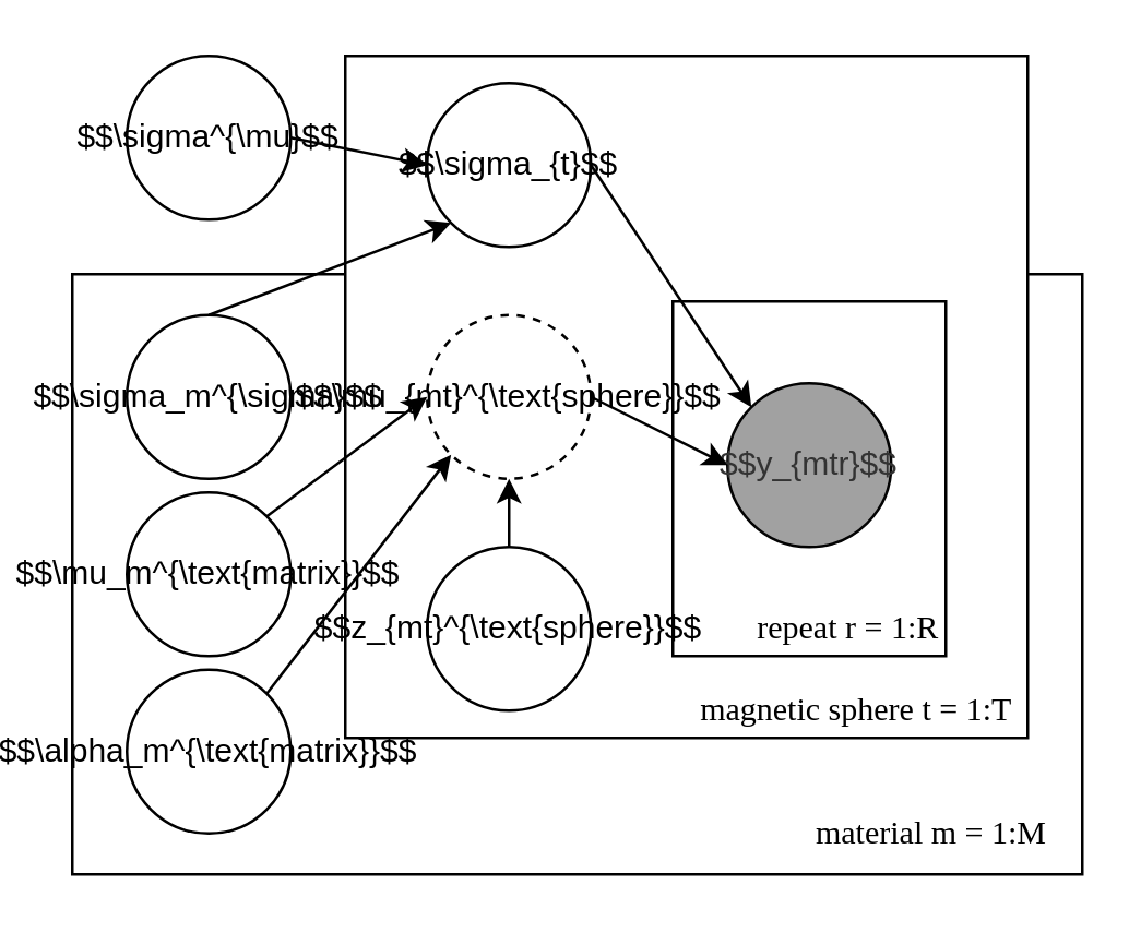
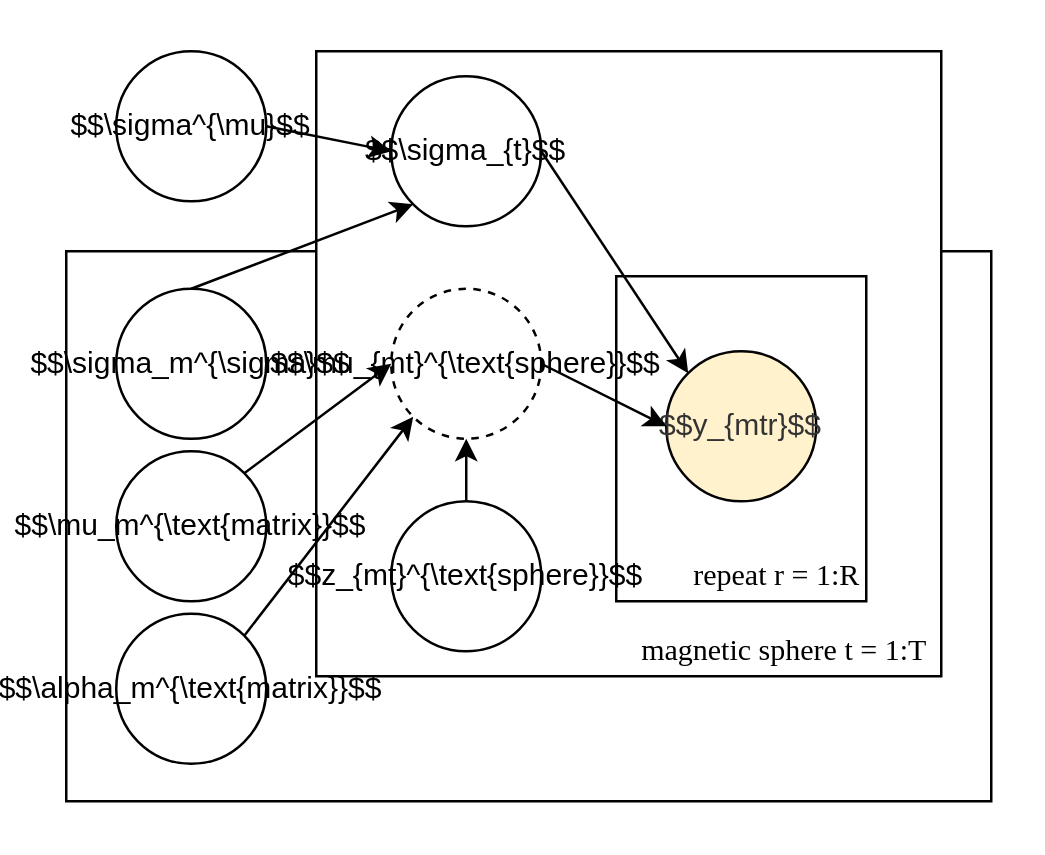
- <mxCell id="8" value="$$y_{mtr}$$" style="ellipse;whiteSpace=wrap;html=1;aspect=fixed;fillColor=#A1A1A1;fontColor=#333333;strokeColor=#030303;" parent="1" vertex="1"><mxGeometry x="260" y="140" width="60" height="60" as="geometry" /></mxCell>
+ <mxCell id="8" value="$$y_{mtr}$$" style="ellipse;whiteSpace=wrap;html=1;aspect=fixed;fillColor=#fff2cc;fontColor=#333333;strokeColor=#030303;" parent="1" vertex="1"><mxGeometry x="260" y="140" width="60" height="60" as="geometry" /></mxCell>
- <mxCell id="18" value="material m = 1:M" style="text;html=1;strokeColor=none;fillColor=none;align=center;verticalAlign=middle;whiteSpace=wrap;rounded=0;dashed=1;fontFamily=latex;fontSource=http%3A%2F%2Fmirrors.ctan.org%2Ffonts%2Fcm-unicode%2Ffonts%2Fotf%2Fcmunss.otf;" parent="1" vertex="1"><mxGeometry x="290" y="290" width="90" height="30" as="geometry" /></mxCell>
